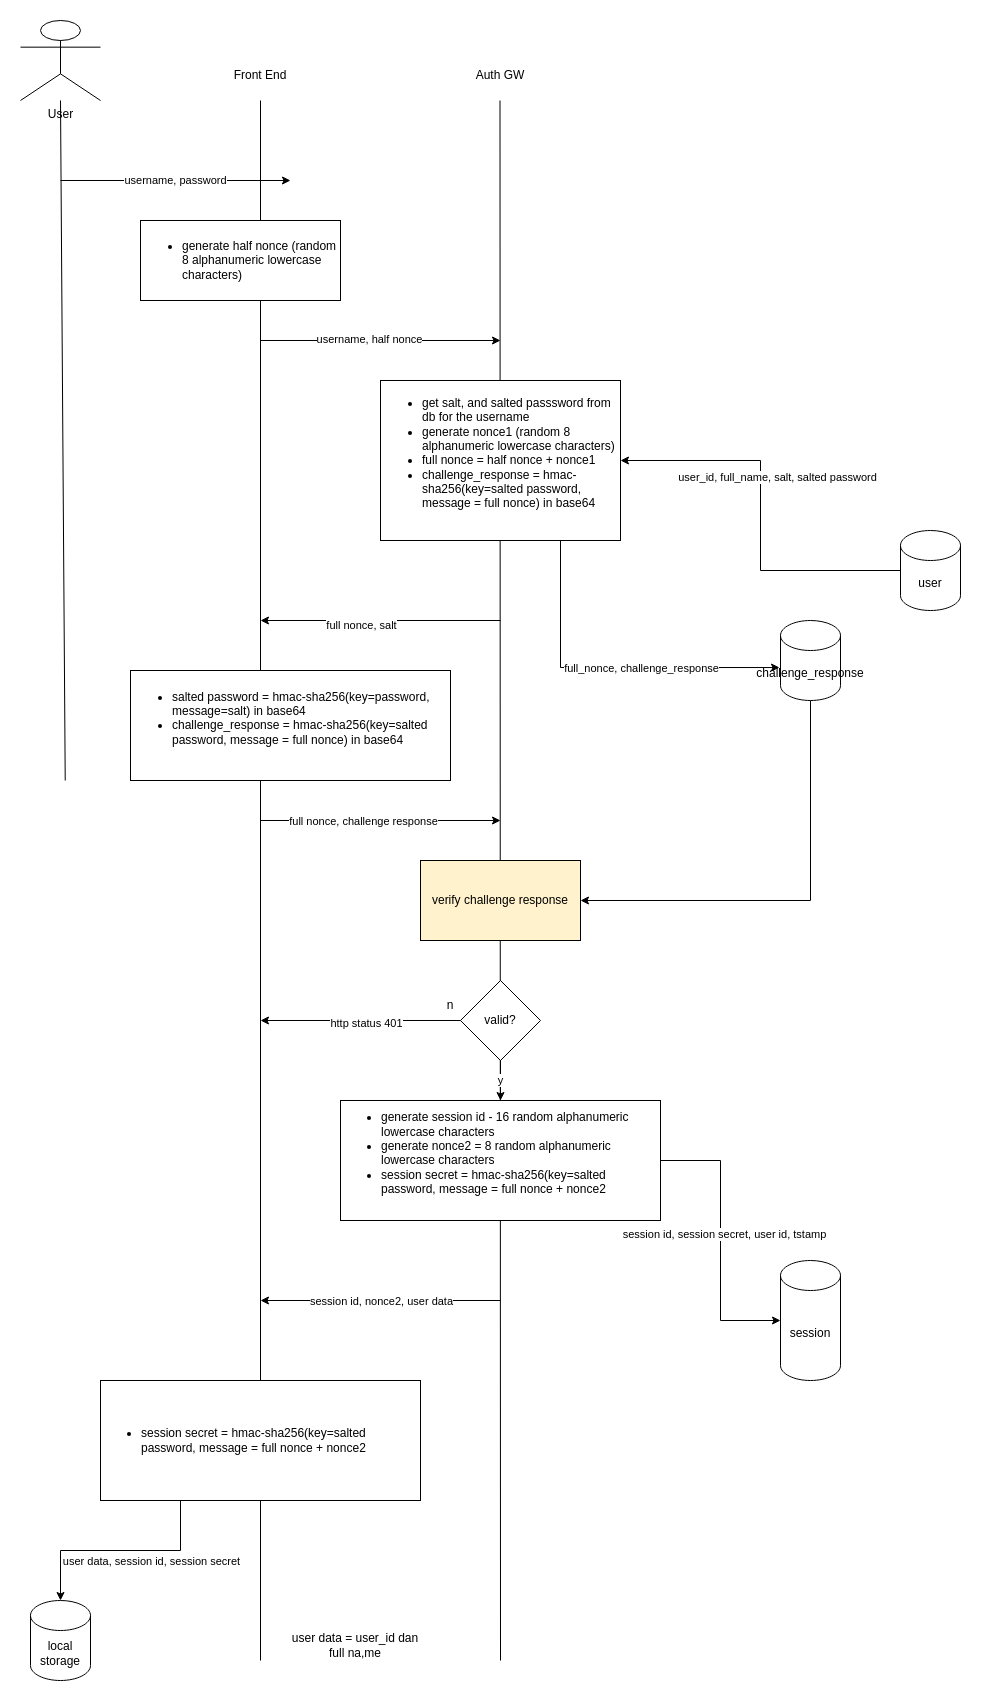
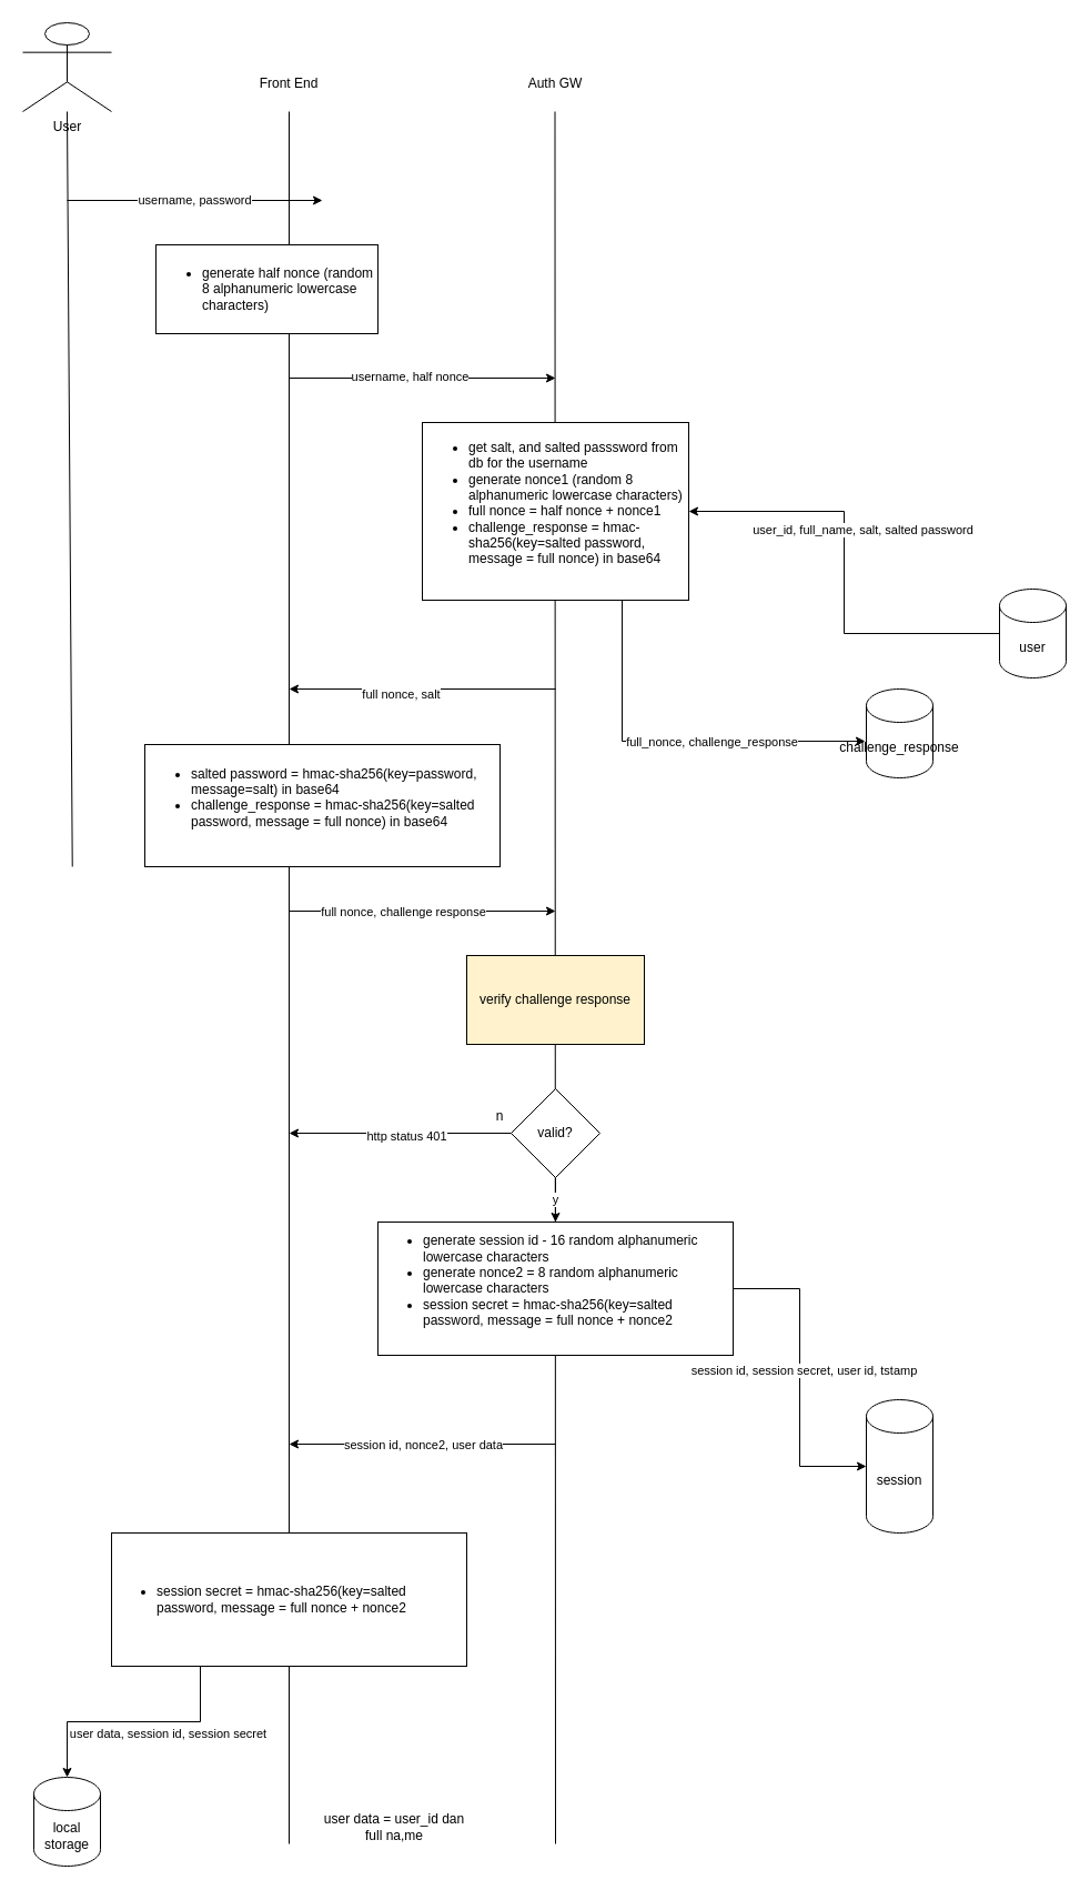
- <mxCell id="22" style="edgeStyle=orthogonalEdgeStyle;rounded=0;orthogonalLoop=1;jettySize=auto;html=1;entryX=1;entryY=0.5;entryDx=0;entryDy=0;exitX=0.5;exitY=1;exitDx=0;exitDy=0;exitPerimeter=0;" edge="1" parent="1" source="23" target="21"><mxGeometry relative="1" as="geometry" /></mxCell>
